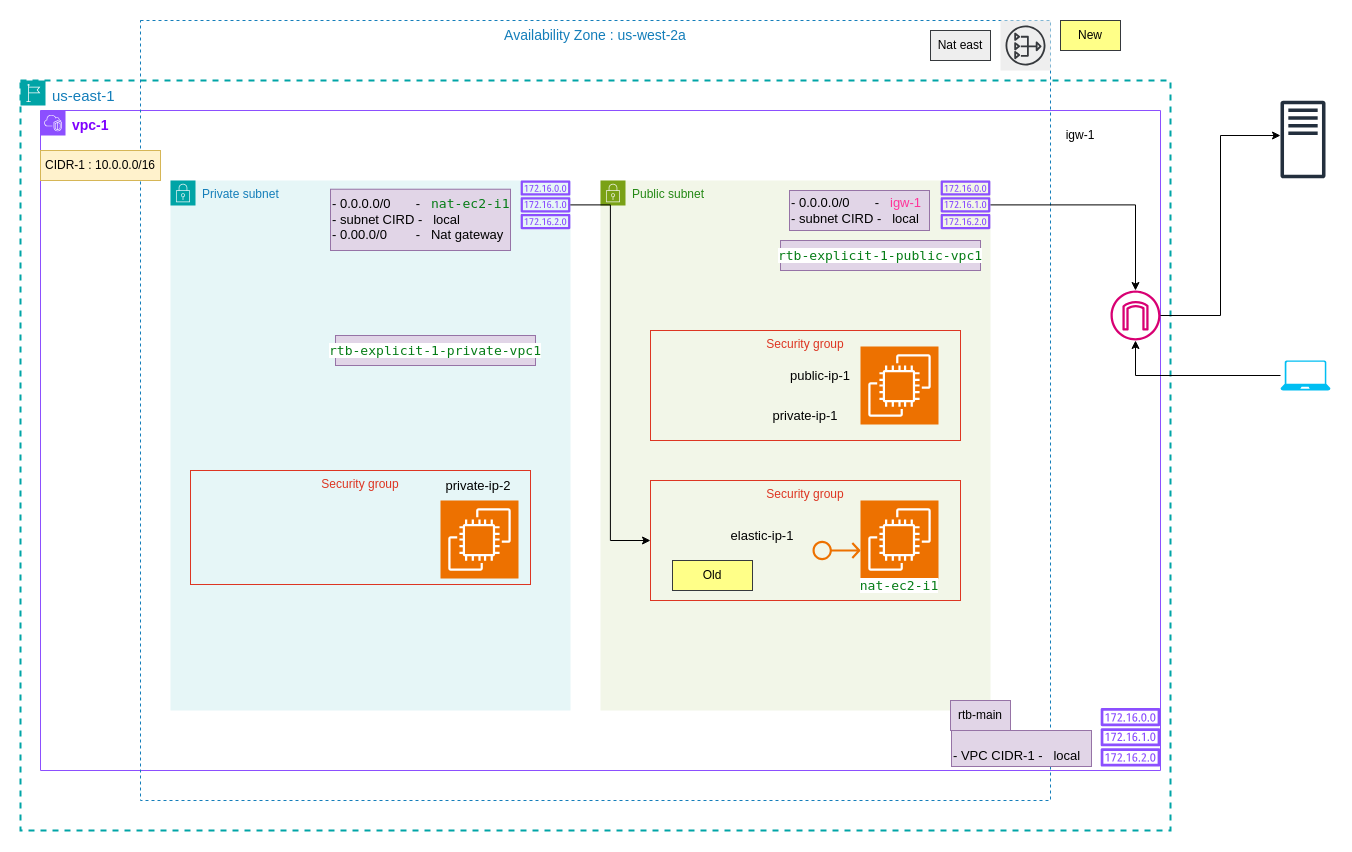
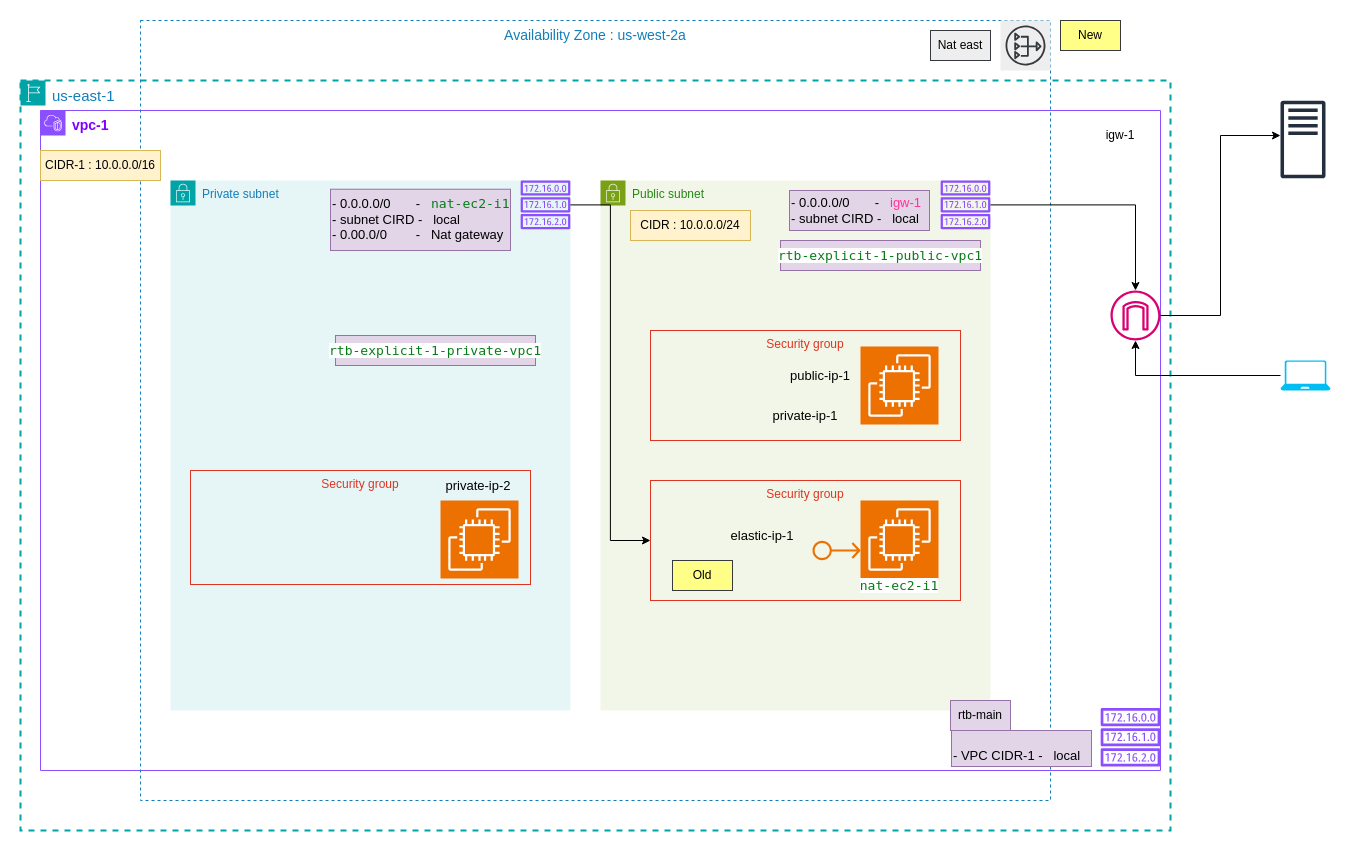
- <mxCell id="31" value="igw-1" style="text;html=1;align=center;verticalAlign=middle;whiteSpace=wrap;rounded=0;" parent="3" vertex="1"><mxGeometry x="1030" y="40" width="60" height="30" as="geometry" /></mxCell>
+ <mxCell id="31" value="igw-1" style="text;html=1;align=center;verticalAlign=middle;whiteSpace=wrap;rounded=0;" parent="3" vertex="1"><mxGeometry x="1070" y="40" width="60" height="30" as="geometry" /></mxCell>
+ <mxCell id="18" value="CIDR : 10.0.0.0/24" style="text;html=1;align=center;verticalAlign=middle;whiteSpace=wrap;rounded=0;fillColor=#fff2cc;strokeColor=#d6b656;" parent="8" vertex="1"><mxGeometry x="30" y="30" width="120" height="30" as="geometry" /></mxCell>
- <mxCell id="21" value="Old" style="text;html=1;align=center;verticalAlign=middle;whiteSpace=wrap;rounded=0;fillColor=#ffff88;strokeColor=#36393d;" vertex="1" parent="8"><mxGeometry x="72" y="380" width="80" height="30" as="geometry" /></mxCell>
+ <mxCell id="21" value="Old" style="text;html=1;align=center;verticalAlign=middle;whiteSpace=wrap;rounded=0;fillColor=#ffff88;strokeColor=#36393d;" vertex="1" parent="8"><mxGeometry x="72" y="380" width="60" height="30" as="geometry" /></mxCell>
